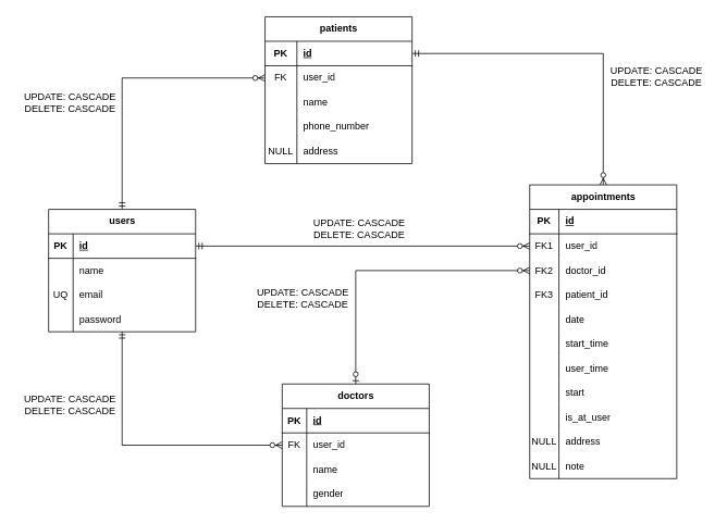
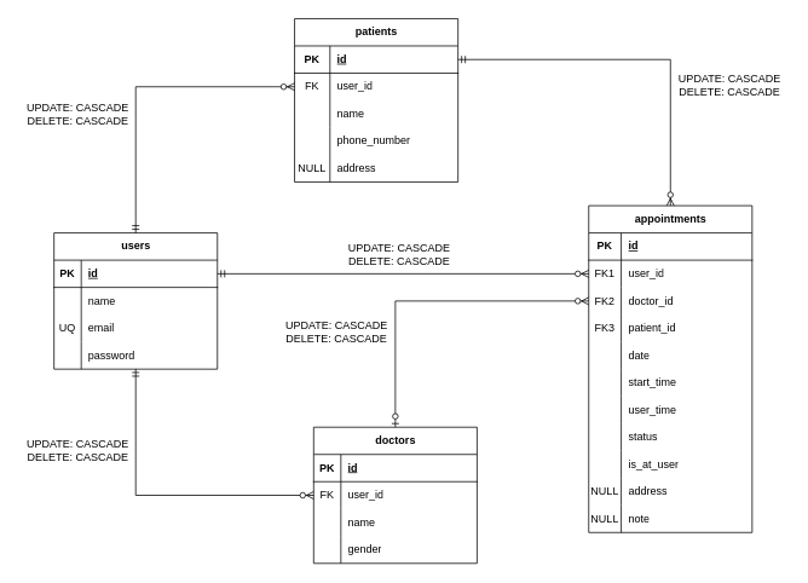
- <mxCell id="68" value="start" style="shape=partialRectangle;connectable=0;fillColor=none;top=0;left=0;bottom=0;right=0;align=left;spacingLeft=6;overflow=hidden;whiteSpace=wrap;html=1;" parent="66" vertex="1"><mxGeometry x="35.759" width="144.241" height="30" as="geometry"><mxRectangle width="144.241" height="30" as="alternateBounds" /></mxGeometry></mxCell>
+ <mxCell id="68" value="status" style="shape=partialRectangle;connectable=0;fillColor=none;top=0;left=0;bottom=0;right=0;align=left;spacingLeft=6;overflow=hidden;whiteSpace=wrap;html=1;" parent="66" vertex="1"><mxGeometry x="35.759" width="144.241" height="30" as="geometry"><mxRectangle width="144.241" height="30" as="alternateBounds" /></mxGeometry></mxCell>
